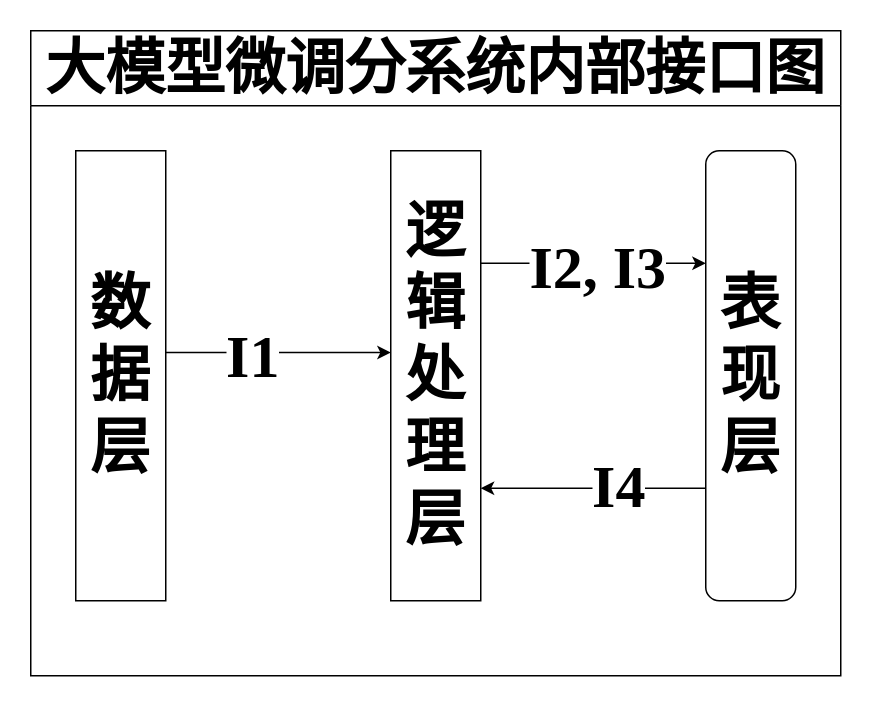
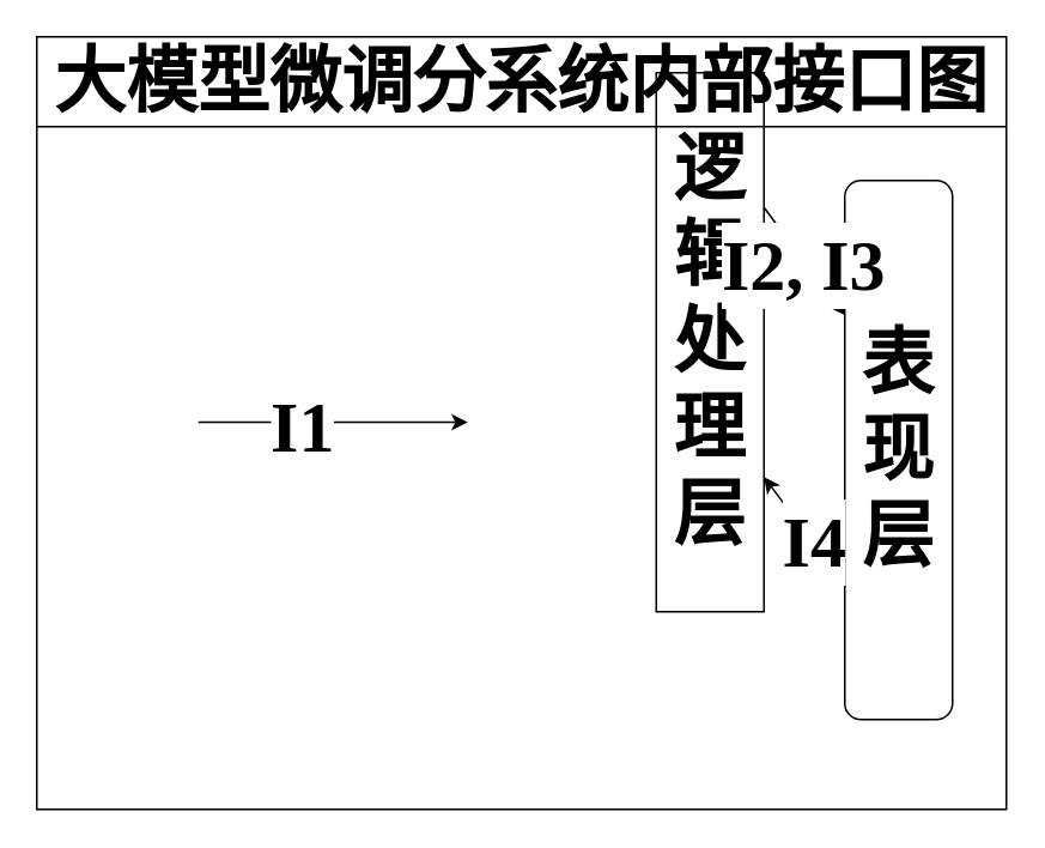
- <mxCell id="3" value="&lt;font&gt;数据层&lt;/font&gt;" style="rounded=0;whiteSpace=wrap;html=1;fillColor=none;fontSize=40;fontFamily=宋体;fontStyle=1" vertex="1" parent="2"><mxGeometry x="30" y="80" width="60" height="300" as="geometry" /></mxCell>
- <mxCell id="4" value="逻辑处理层" style="rounded=0;whiteSpace=wrap;html=1;fillColor=none;fontSize=40;fontFamily=宋体;fontStyle=1" vertex="1" parent="2"><mxGeometry x="240" y="80" width="60" height="300" as="geometry" /></mxCell>
+ <mxCell id="4" value="逻辑处理层" style="rounded=0;whiteSpace=wrap;html=1;fillColor=none;fontSize=40;fontFamily=宋体;fontStyle=1" vertex="1" parent="2"><mxGeometry x="345" y="20" width="60" height="300" as="geometry" /></mxCell>
